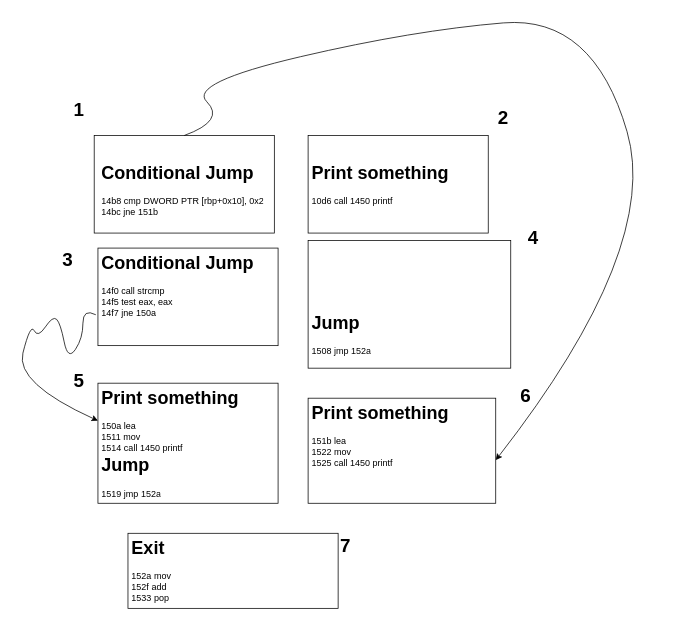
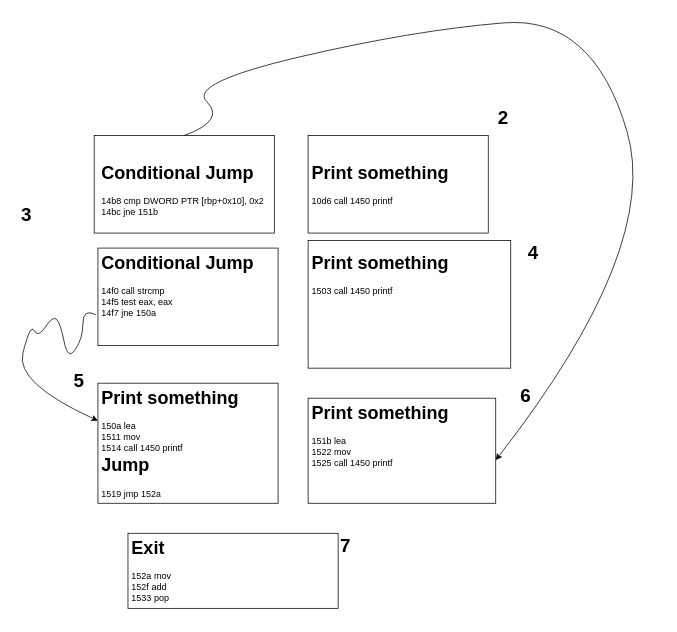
- <mxCell id="19" value="&lt;b style=&quot;font-size: 25px;&quot;&gt;1&lt;/b&gt;" style="text;html=1;strokeColor=none;fillColor=none;align=center;verticalAlign=middle;whiteSpace=wrap;rounded=0;fontSize=25;" vertex="1" parent="1"><mxGeometry x="85" y="130" width="40" height="30" as="geometry" /></mxCell>
- <mxCell id="22" value="&lt;b style=&quot;font-size: 25px;&quot;&gt;4&lt;/b&gt;" style="text;html=1;strokeColor=none;fillColor=none;align=center;verticalAlign=middle;whiteSpace=wrap;rounded=0;fontSize=25;" vertex="1" parent="1"><mxGeometry x="690" y="300" width="40" height="30" as="geometry" /></mxCell>
+ <mxCell id="22" value="&lt;b style=&quot;font-size: 25px;&quot;&gt;4&lt;/b&gt;" style="text;html=1;strokeColor=none;fillColor=none;align=center;verticalAlign=middle;whiteSpace=wrap;rounded=0;fontSize=25;" vertex="1" parent="1"><mxGeometry x="690" y="320" width="40" height="30" as="geometry" /></mxCell>
- <mxCell id="21" value="&lt;b style=&quot;font-size: 25px;&quot;&gt;3&lt;/b&gt;" style="text;html=1;strokeColor=none;fillColor=none;align=center;verticalAlign=middle;whiteSpace=wrap;rounded=0;fontSize=25;" vertex="1" parent="1"><mxGeometry x="70" y="330" width="40" height="30" as="geometry" /></mxCell>
+ <mxCell id="21" value="&lt;b style=&quot;font-size: 25px;&quot;&gt;3&lt;/b&gt;" style="text;html=1;strokeColor=none;fillColor=none;align=center;verticalAlign=middle;whiteSpace=wrap;rounded=0;fontSize=25;" vertex="1" parent="1"><mxGeometry x="15" y="270" width="40" height="30" as="geometry" /></mxCell>
+ <mxCell id="17" value="&lt;h1&gt;Print something&lt;/h1&gt;&lt;p&gt;&lt;/p&gt;1503 call 1450 printf&lt;br&gt;&lt;p&gt;&lt;br&gt;&lt;/p&gt;" style="text;html=1;strokeColor=none;fillColor=none;spacing=5;spacingTop=-20;whiteSpace=wrap;overflow=hidden;rounded=0;" vertex="1" parent="15"><mxGeometry y="10" width="250" height="70" as="geometry" /></mxCell>
- <mxCell id="18" value="&lt;h1&gt;Jump&lt;/h1&gt;&lt;div&gt;1508 jmp 152a&lt;/div&gt;" style="text;html=1;strokeColor=none;fillColor=none;spacing=5;spacingTop=-20;whiteSpace=wrap;overflow=hidden;rounded=0;" vertex="1" parent="15"><mxGeometry y="90" width="250" height="70" as="geometry" /></mxCell>
